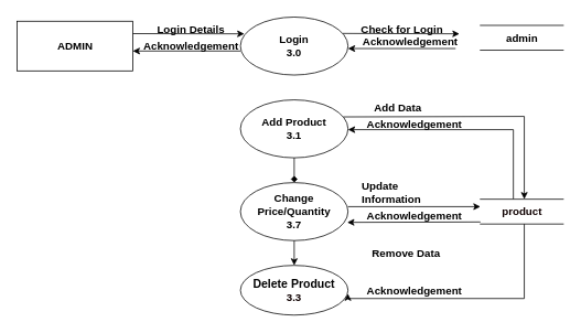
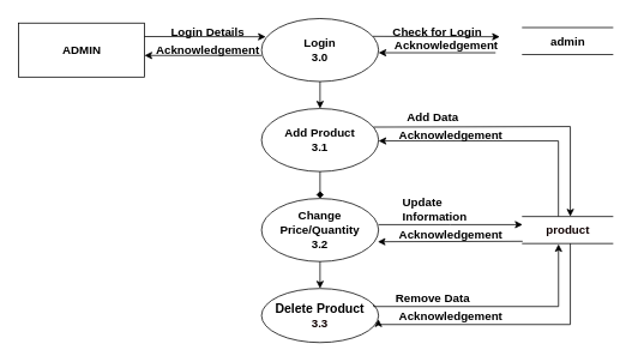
+ <mxCell id="3" style="edgeStyle=none;html=1;exitX=0.5;exitY=1;exitDx=0;exitDy=0;entryX=0.5;entryY=0;entryDx=0;entryDy=0;fontSize=13;fontColor=#0F0000;strokeColor=#000000;" parent="1" source="4" target="12" edge="1"><mxGeometry relative="1" as="geometry" /></mxCell>
- <mxCell id="28" value="&lt;b style=&quot;color: rgb(0 , 0 , 0) ; font-family: &amp;#34;helvetica&amp;#34; ; font-size: 13px ; font-style: normal ; letter-spacing: normal ; text-align: center ; text-indent: 0px ; text-transform: none ; word-spacing: 0px&quot;&gt;Update Information&lt;/b&gt;" style="text;whiteSpace=wrap;html=1;fillColor=none;" vertex="1" parent="1"><mxGeometry x="435" y="210" width="100" height="30" as="geometry" /></mxCell>
+ <mxCell id="28" value="&lt;b style=&quot;color: rgb(0 , 0 , 0) ; font-family: &amp;#34;helvetica&amp;#34; ; font-size: 13px ; font-style: normal ; letter-spacing: normal ; text-align: center ; text-indent: 0px ; text-transform: none ; word-spacing: 0px&quot;&gt;Update Information&lt;/b&gt;" style="text;whiteSpace=wrap;html=1;fillColor=none;" vertex="1" parent="1"><mxGeometry x="445" y="210" width="100" height="30" as="geometry" /></mxCell>
- <mxCell id="15" value="&lt;font style=&quot;font-size: 13px&quot; color=&quot;#000000&quot;&gt;&lt;b&gt;Change Price/Quantity&lt;br&gt;3.7&lt;/b&gt;&lt;/font&gt;" style="ellipse;whiteSpace=wrap;html=1;strokeColor=#000000;fillColor=none;" parent="1" vertex="1"><mxGeometry x="290" y="220" width="130" height="70" as="geometry" /></mxCell>
+ <mxCell id="15" value="&lt;font style=&quot;font-size: 13px&quot; color=&quot;#000000&quot;&gt;&lt;b&gt;Change Price/Quantity&lt;br&gt;3.2&lt;/b&gt;&lt;/font&gt;" style="ellipse;whiteSpace=wrap;html=1;strokeColor=#000000;fillColor=none;" parent="1" vertex="1"><mxGeometry x="290" y="220" width="130" height="70" as="geometry" /></mxCell>
- <mxCell id="30" value="&lt;b&gt;Remove Data&lt;/b&gt;" style="text;html=1;align=center;verticalAlign=middle;resizable=0;points=[];autosize=1;strokeColor=none;fillColor=none;fontSize=13;fontColor=#000000;" vertex="1" parent="1"><mxGeometry x="440" y="295" width="100" height="20" as="geometry" /></mxCell>
+ <mxCell id="30" value="&lt;b&gt;Remove Data&lt;/b&gt;" style="text;html=1;align=center;verticalAlign=middle;resizable=0;points=[];autosize=1;strokeColor=none;fillColor=none;fontSize=13;fontColor=#000000;" vertex="1" parent="1"><mxGeometry x="430" y="320" width="100" height="20" as="geometry" /></mxCell>
+ <mxCell id="16" style="edgeStyle=elbowEdgeStyle;rounded=0;elbow=vertical;html=1;exitX=0.959;exitY=0.295;exitDx=0;exitDy=0;entryX=0.399;entryY=1.022;entryDx=0;entryDy=0;entryPerimeter=0;fontSize=13;fontColor=#0F0000;strokeColor=#000000;exitPerimeter=0;" parent="1" source="17" target="21" edge="1"><mxGeometry relative="1" as="geometry"><Array as="points"><mxPoint x="510" y="340" /><mxPoint x="520" y="355" /></Array></mxGeometry></mxCell>
